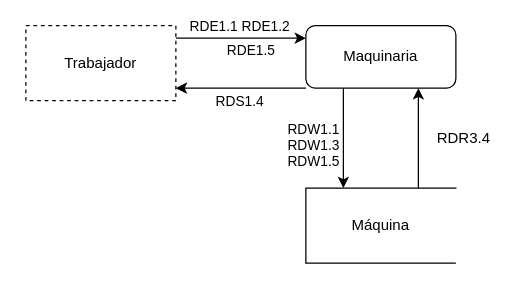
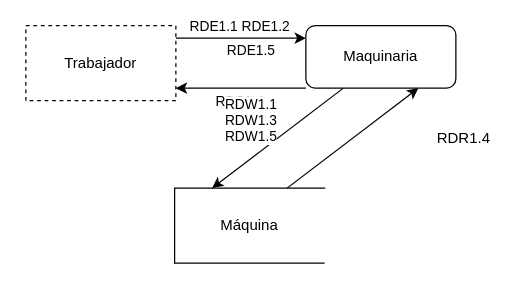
- <mxCell id="12" value="RDR3.4" style="text;html=1;align=center;verticalAlign=middle;resizable=0;points=[];autosize=1;strokeColor=none;fillColor=none;" vertex="1" parent="1"><mxGeometry x="340" y="100" width="60" height="20" as="geometry" /></mxCell>
+ <mxCell id="12" value="RDR1.4" style="text;html=1;align=center;verticalAlign=middle;resizable=0;points=[];autosize=1;strokeColor=none;fillColor=none;" vertex="1" parent="1"><mxGeometry x="340" y="100" width="60" height="20" as="geometry" /></mxCell>
- <mxCell id="11" value="Máquina" style="shape=partialRectangle;whiteSpace=wrap;html=1;bottom=0;right=0;fillColor=none;" vertex="1" parent="1"><mxGeometry x="244" y="150" width="120" height="60" as="geometry" /></mxCell>
+ <mxCell id="11" value="Máquina" style="shape=partialRectangle;whiteSpace=wrap;html=1;bottom=0;right=0;fillColor=none;" vertex="1" parent="1"><mxGeometry x="139" y="150" width="120" height="60" as="geometry" /></mxCell>
